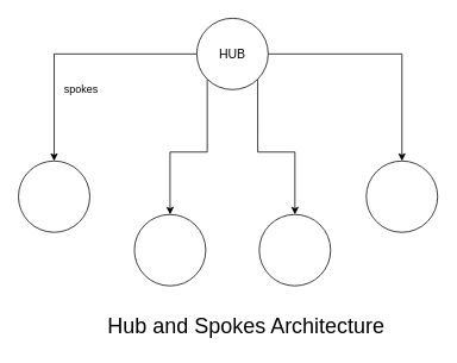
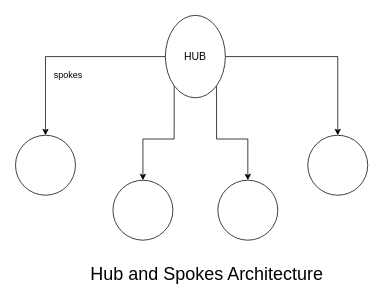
- <mxCell id="6" value="&lt;font style=&quot;font-size: 14px;&quot;&gt;HUB&lt;/font&gt;" style="ellipse;whiteSpace=wrap;html=1;aspect=fixed;" parent="1" vertex="1"><mxGeometry x="220" y="20" width="80" height="80" as="geometry" /></mxCell>
+ <mxCell id="6" value="&lt;font style=&quot;font-size: 14px;&quot;&gt;HUB&lt;/font&gt;" style="ellipse;whiteSpace=wrap;html=1;aspect=fixed;" parent="1" vertex="1"><mxGeometry x="220" y="20" width="80" height="110" as="geometry" /></mxCell>
